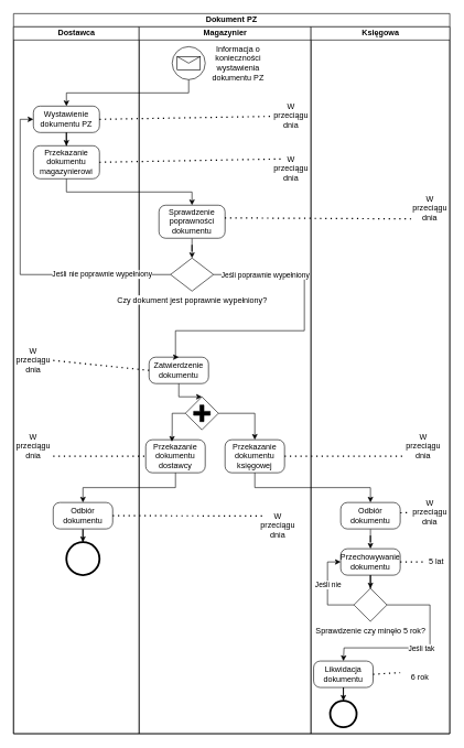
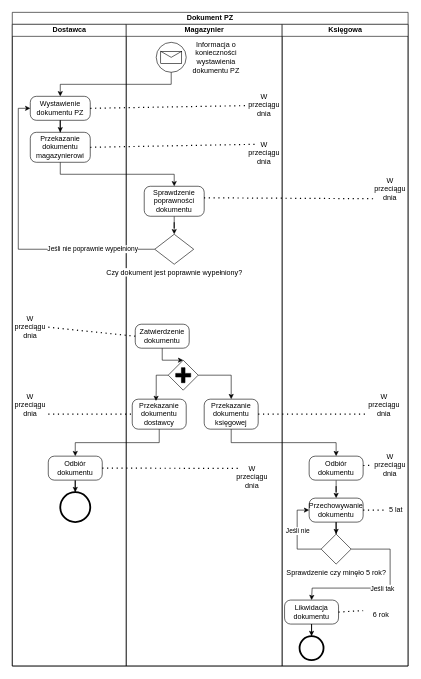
- <mxCell id="19" style="edgeStyle=orthogonalEdgeStyle;rounded=0;orthogonalLoop=1;jettySize=auto;html=1;entryX=0.5;entryY=0;entryDx=0;entryDy=0;entryPerimeter=0;exitX=1;exitY=0.5;exitDx=0;exitDy=0;exitPerimeter=0;" edge="1" parent="12" source="17" target="18"><mxGeometry relative="1" as="geometry"><mxPoint x="187.5" y="375" as="sourcePoint" /><mxPoint x="140" y="480" as="targetPoint" /><Array as="points"><mxPoint x="250" y="375" /><mxPoint x="250" y="460" /><mxPoint x="55" y="460" /></Array></mxGeometry></mxCell>
- <mxCell id="20" value="Jeśli poprawnie wypełniony" style="edgeLabel;html=1;align=center;verticalAlign=middle;resizable=0;points=[];" vertex="1" connectable="0" parent="19"><mxGeometry x="-0.662" relative="1" as="geometry"><mxPoint as="offset" /></mxGeometry></mxCell>
